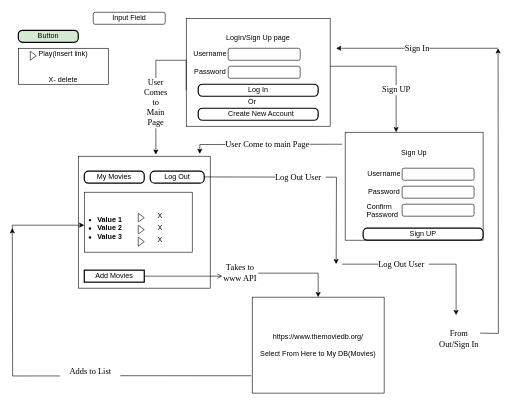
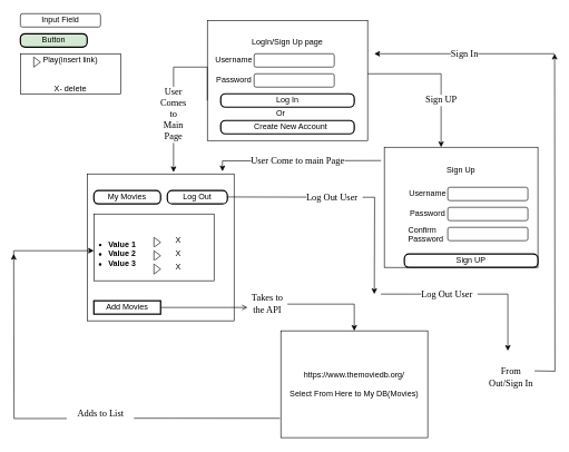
- <mxCell id="28" value="Input Field" style="rounded=1;whiteSpace=wrap;html=1;" vertex="1" parent="1"><mxGeometry x="155" y="20" width="120" height="20" as="geometry" /></mxCell>
+ <mxCell id="28" value="Input Field" style="rounded=1;whiteSpace=wrap;html=1;" vertex="1" parent="1"><mxGeometry x="30" y="20" width="120" height="20" as="geometry" /></mxCell>
- <mxCell id="54" value="Takes to www API" style="text;html=1;strokeColor=none;fillColor=none;align=center;verticalAlign=middle;whiteSpace=wrap;rounded=0;fontFamily=Verdana;fontSize=14;" vertex="1" parent="1"><mxGeometry x="370" y="440" width="60" height="30" as="geometry" /></mxCell>
+ <mxCell id="54" value="Takes to the API" style="text;html=1;strokeColor=none;fillColor=none;align=center;verticalAlign=middle;whiteSpace=wrap;rounded=0;fontFamily=Verdana;fontSize=14;" vertex="1" parent="1"><mxGeometry x="370" y="440" width="60" height="30" as="geometry" /></mxCell>
